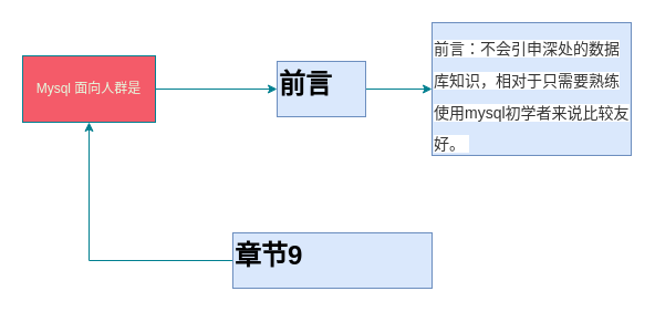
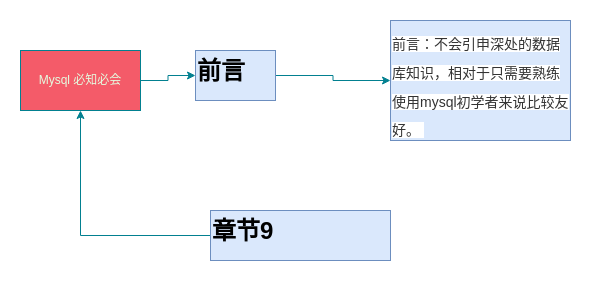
- <mxCell id="3" value="Mysql 面向人群是" style="rounded=0;whiteSpace=wrap;html=1;strokeColor=#028090;fontColor=#E4FDE1;fillColor=#F45B69;" vertex="1" parent="1"><mxGeometry x="20" y="50" width="120" height="60" as="geometry" /></mxCell>
+ <mxCell id="3" value="Mysql 必知必会" style="rounded=0;whiteSpace=wrap;html=1;strokeColor=#028090;fontColor=#E4FDE1;fillColor=#F45B69;" vertex="1" parent="1"><mxGeometry x="20" y="50" width="120" height="60" as="geometry" /></mxCell>
- <mxCell id="7" value="&lt;h1 style=&quot;margin-top: 0px;&quot;&gt;前言&lt;/h1&gt;" style="text;html=1;whiteSpace=wrap;overflow=hidden;rounded=0;fillColor=#dae8fc;strokeColor=#6c8ebf;" vertex="1" parent="1"><mxGeometry x="250" y="55" width="80" height="50" as="geometry" /></mxCell>
+ <mxCell id="7" value="&lt;h1 style=&quot;margin-top: 0px;&quot;&gt;前言&lt;/h1&gt;" style="text;html=1;whiteSpace=wrap;overflow=hidden;rounded=0;fillColor=#dae8fc;strokeColor=#6c8ebf;" vertex="1" parent="1"><mxGeometry x="195" y="50" width="80" height="50" as="geometry" /></mxCell>
